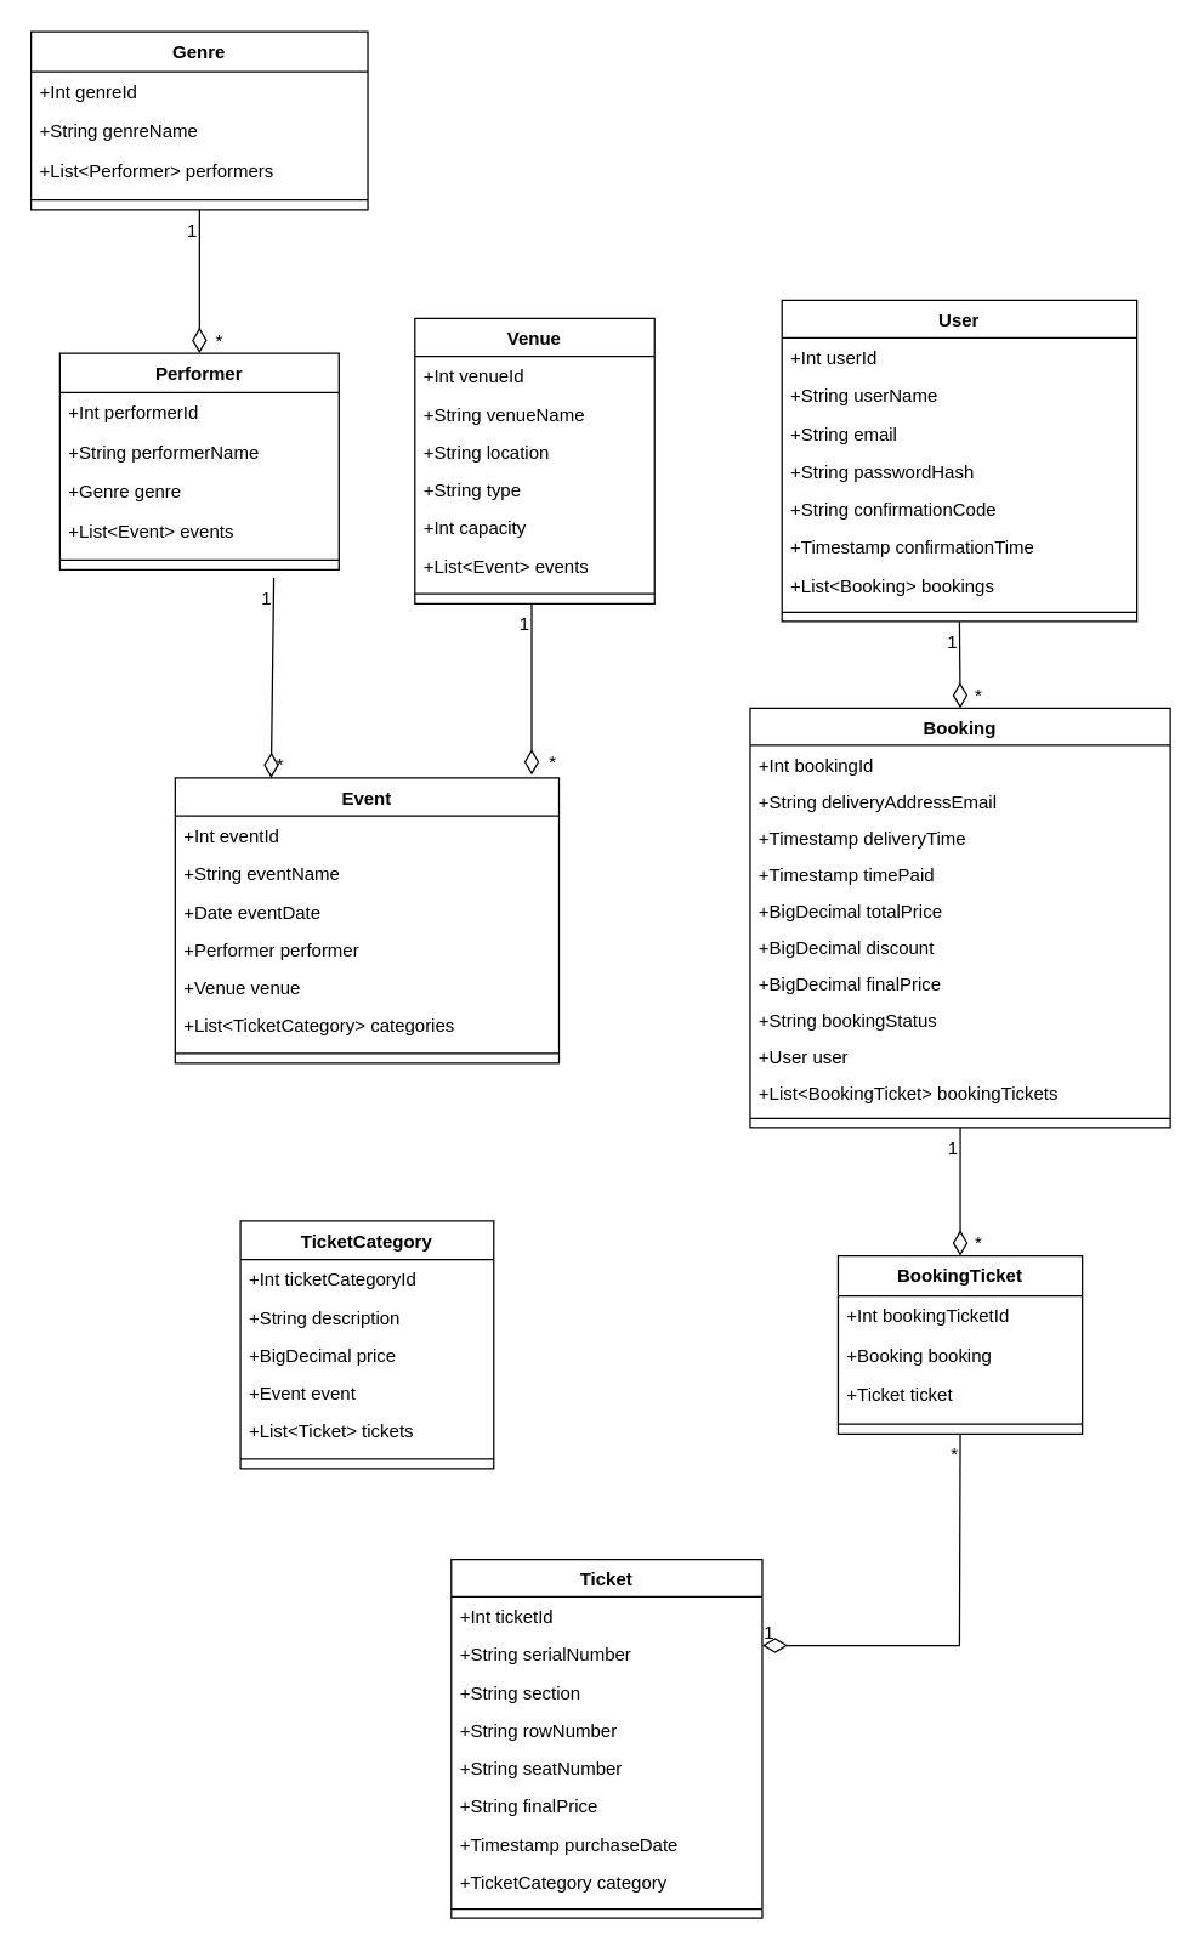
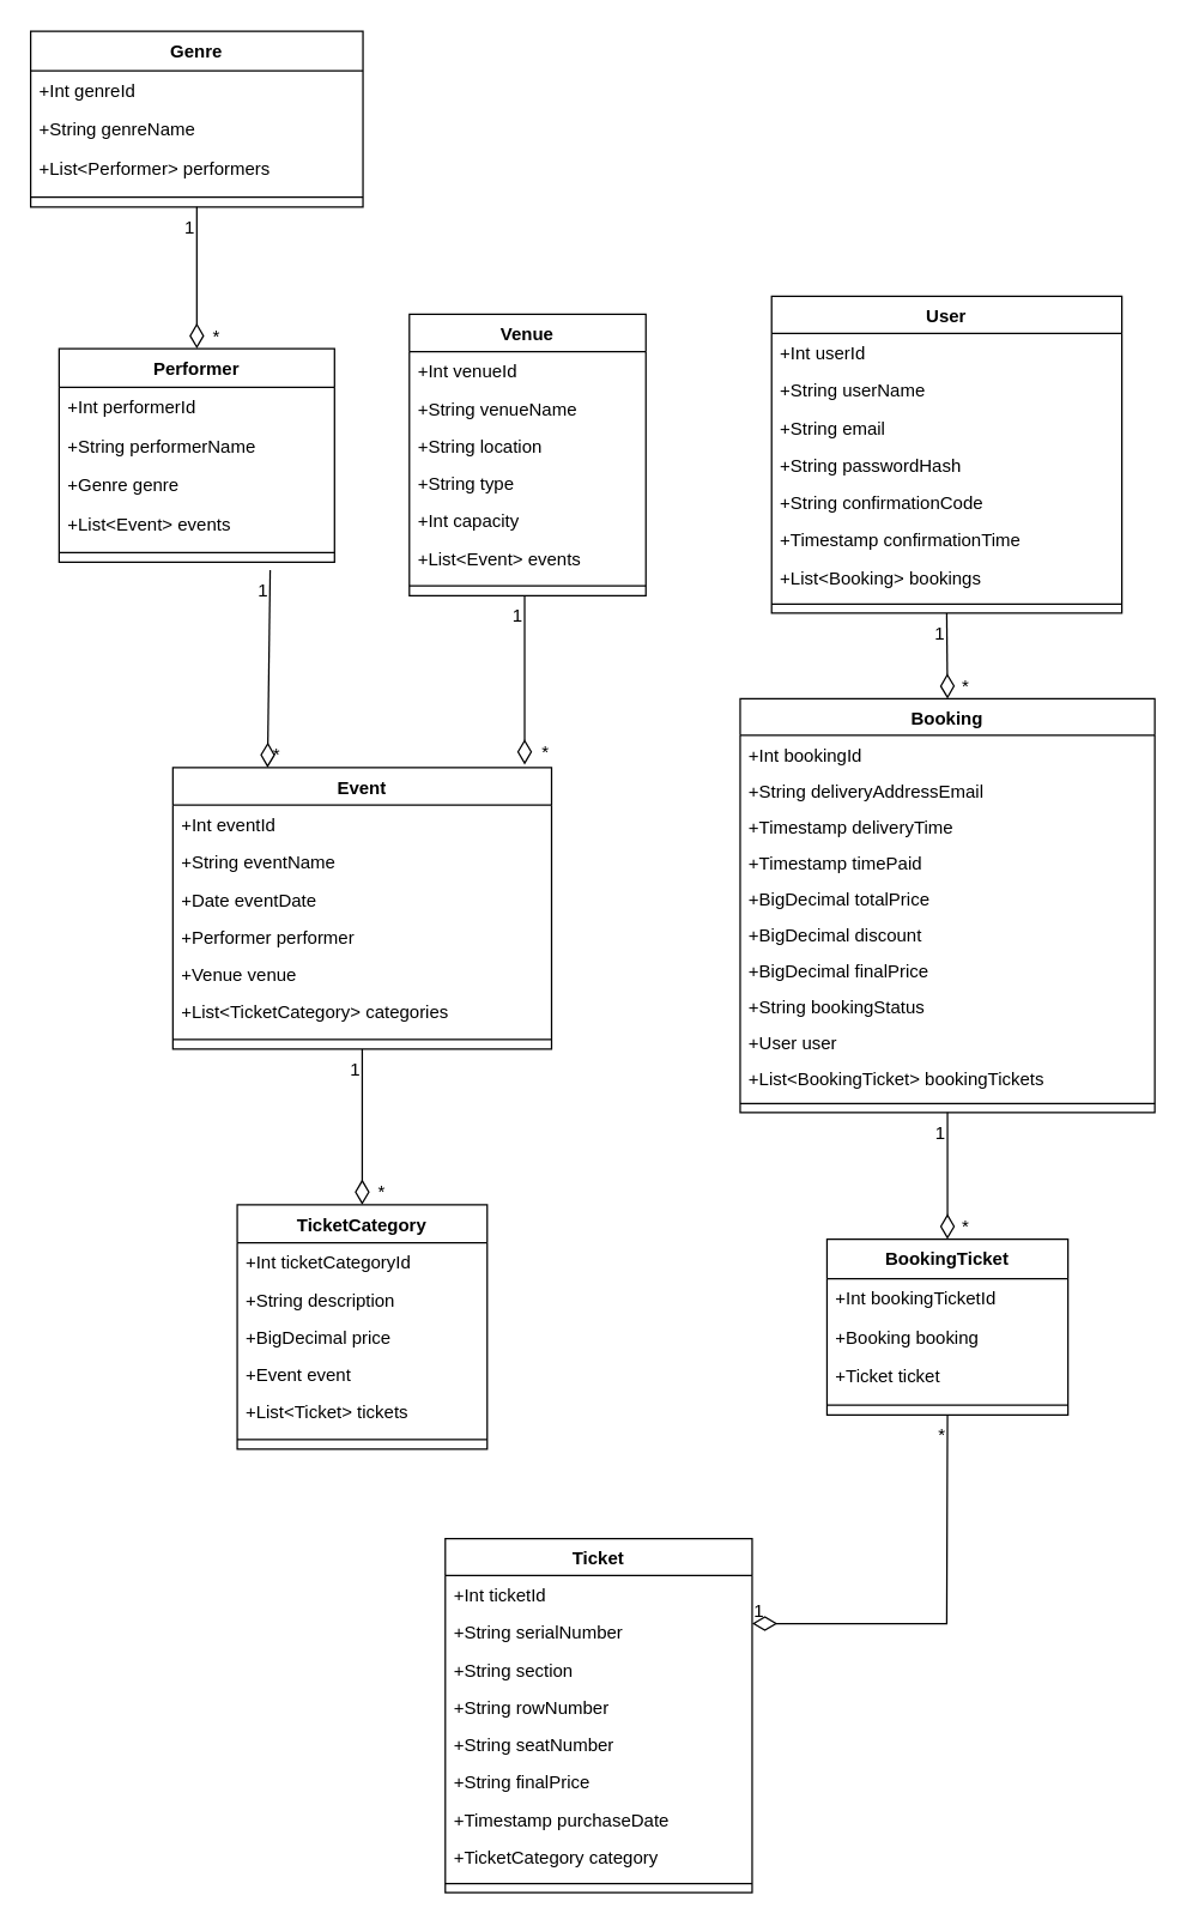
+ <mxCell id="81" value="" style="curved=1;startArrow=none;endArrow=diamondThin;endSize=14;endFill=0;exitX=0.5;exitY=1;entryX=0.5;entryY=0;rounded=0;" edge="1" parent="1" source="21" target="29"><mxGeometry relative="1" as="geometry"><Array as="points" /></mxGeometry></mxCell>
+ <mxCell id="82" value="1" style="edgeLabel;resizable=0;labelBackgroundColor=none;fontSize=12;align=right;verticalAlign=top;" vertex="1" parent="81"><mxGeometry x="-1" relative="1" as="geometry" /></mxCell>
+ <mxCell id="83" value="*" style="edgeLabel;resizable=0;labelBackgroundColor=none;fontSize=12;align=left;verticalAlign=bottom;" vertex="1" parent="81"><mxGeometry x="1" relative="1" as="geometry"><mxPoint x="9" as="offset" /></mxGeometry></mxCell>
